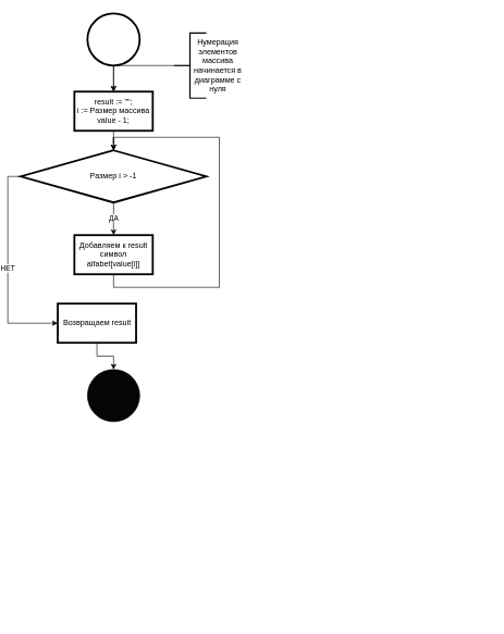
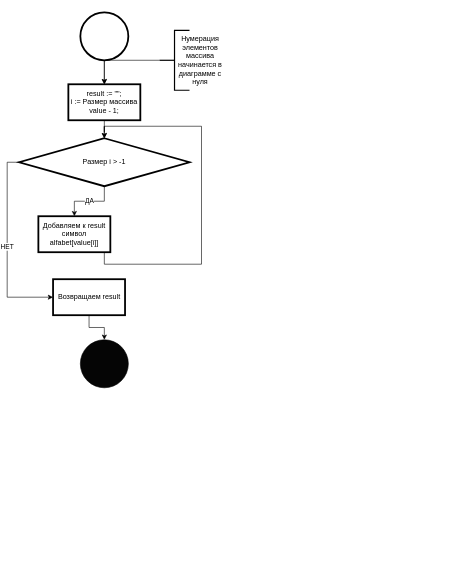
- <mxCell id="17" value="Добавляем к result символ alfabet[value[i]]" style="rounded=0;whiteSpace=wrap;html=1;strokeWidth=3;" vertex="1" parent="1"><mxGeometry x="102" y="360" width="120" height="60" as="geometry" /></mxCell>
+ <mxCell id="17" value="Добавляем к result символ alfabet[value[i]]" style="rounded=0;whiteSpace=wrap;html=1;strokeWidth=3;" vertex="1" parent="1"><mxGeometry x="52" y="360" width="120" height="60" as="geometry" /></mxCell>
